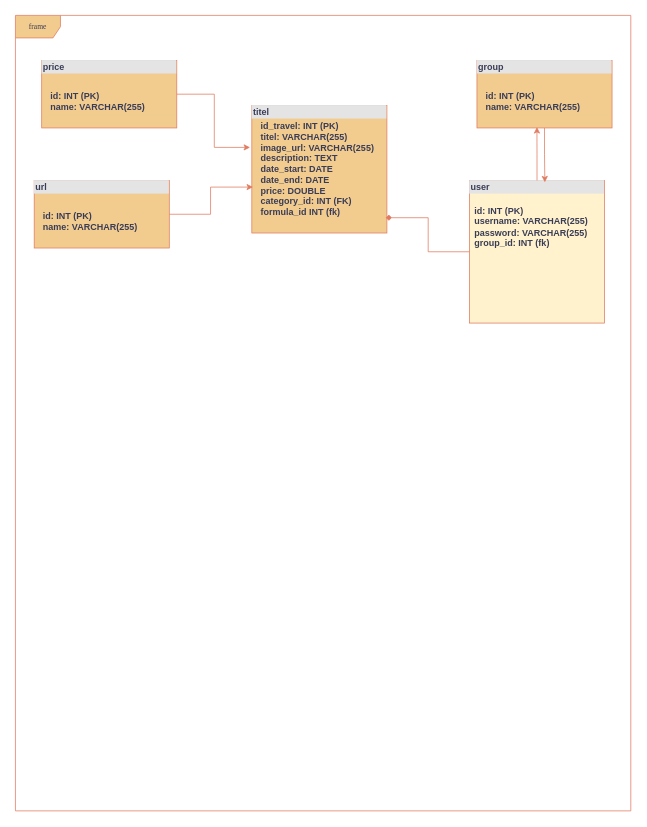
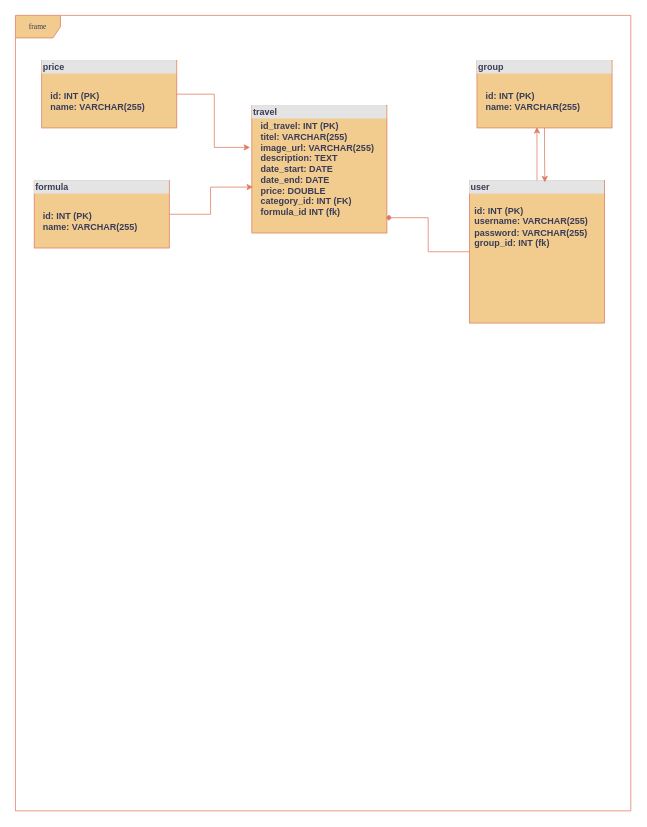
- <mxCell id="16" value="&lt;div style=&quot;box-sizing:border-box;width:100%;background:#e4e4e4;padding:2px;&quot;&gt;&lt;b&gt;titel&lt;/b&gt;&lt;/div&gt;" style="verticalAlign=top;align=left;overflow=fill;html=1;whiteSpace=wrap;strokeColor=#E07A5F;fontColor=#393C56;fillColor=#F2CC8F;" vertex="1" parent="15"><mxGeometry width="180" height="170" as="geometry" /></mxCell>
+ <mxCell id="16" value="&lt;div style=&quot;box-sizing:border-box;width:100%;background:#e4e4e4;padding:2px;&quot;&gt;&lt;b&gt;travel&lt;/b&gt;&lt;/div&gt;" style="verticalAlign=top;align=left;overflow=fill;html=1;whiteSpace=wrap;strokeColor=#E07A5F;fontColor=#393C56;fillColor=#F2CC8F;" vertex="1" parent="15"><mxGeometry width="180" height="170" as="geometry" /></mxCell>
- <mxCell id="7" value="&lt;div style=&quot;box-sizing:border-box;width:100%;background:#e4e4e4;padding:2px;&quot;&gt;&lt;b&gt;url&lt;/b&gt;&lt;/div&gt;" style="verticalAlign=top;align=left;overflow=fill;html=1;whiteSpace=wrap;strokeColor=#E07A5F;fontColor=#393C56;fillColor=#F2CC8F;" vertex="1" parent="6"><mxGeometry width="180" height="90" as="geometry" /></mxCell>
+ <mxCell id="7" value="&lt;div style=&quot;box-sizing:border-box;width:100%;background:#e4e4e4;padding:2px;&quot;&gt;&lt;b&gt;formula&lt;/b&gt;&lt;/div&gt;" style="verticalAlign=top;align=left;overflow=fill;html=1;whiteSpace=wrap;strokeColor=#E07A5F;fontColor=#393C56;fillColor=#F2CC8F;" vertex="1" parent="6"><mxGeometry width="180" height="90" as="geometry" /></mxCell>
- <mxCell id="10" value="&lt;div style=&quot;box-sizing:border-box;width:100%;background:#e4e4e4;padding:2px;&quot;&gt;&lt;b&gt;user&lt;/b&gt;&lt;/div&gt;" style="verticalAlign=top;align=left;overflow=fill;html=1;whiteSpace=wrap;strokeColor=#E07A5F;fontColor=#393C56;fillColor=#fff2cc;" vertex="1" parent="9"><mxGeometry width="180" height="190" as="geometry" /></mxCell>
+ <mxCell id="10" value="&lt;div style=&quot;box-sizing:border-box;width:100%;background:#e4e4e4;padding:2px;&quot;&gt;&lt;b&gt;user&lt;/b&gt;&lt;/div&gt;" style="verticalAlign=top;align=left;overflow=fill;html=1;whiteSpace=wrap;strokeColor=#E07A5F;fontColor=#393C56;fillColor=#F2CC8F;" vertex="1" parent="9"><mxGeometry width="180" height="190" as="geometry" /></mxCell>
